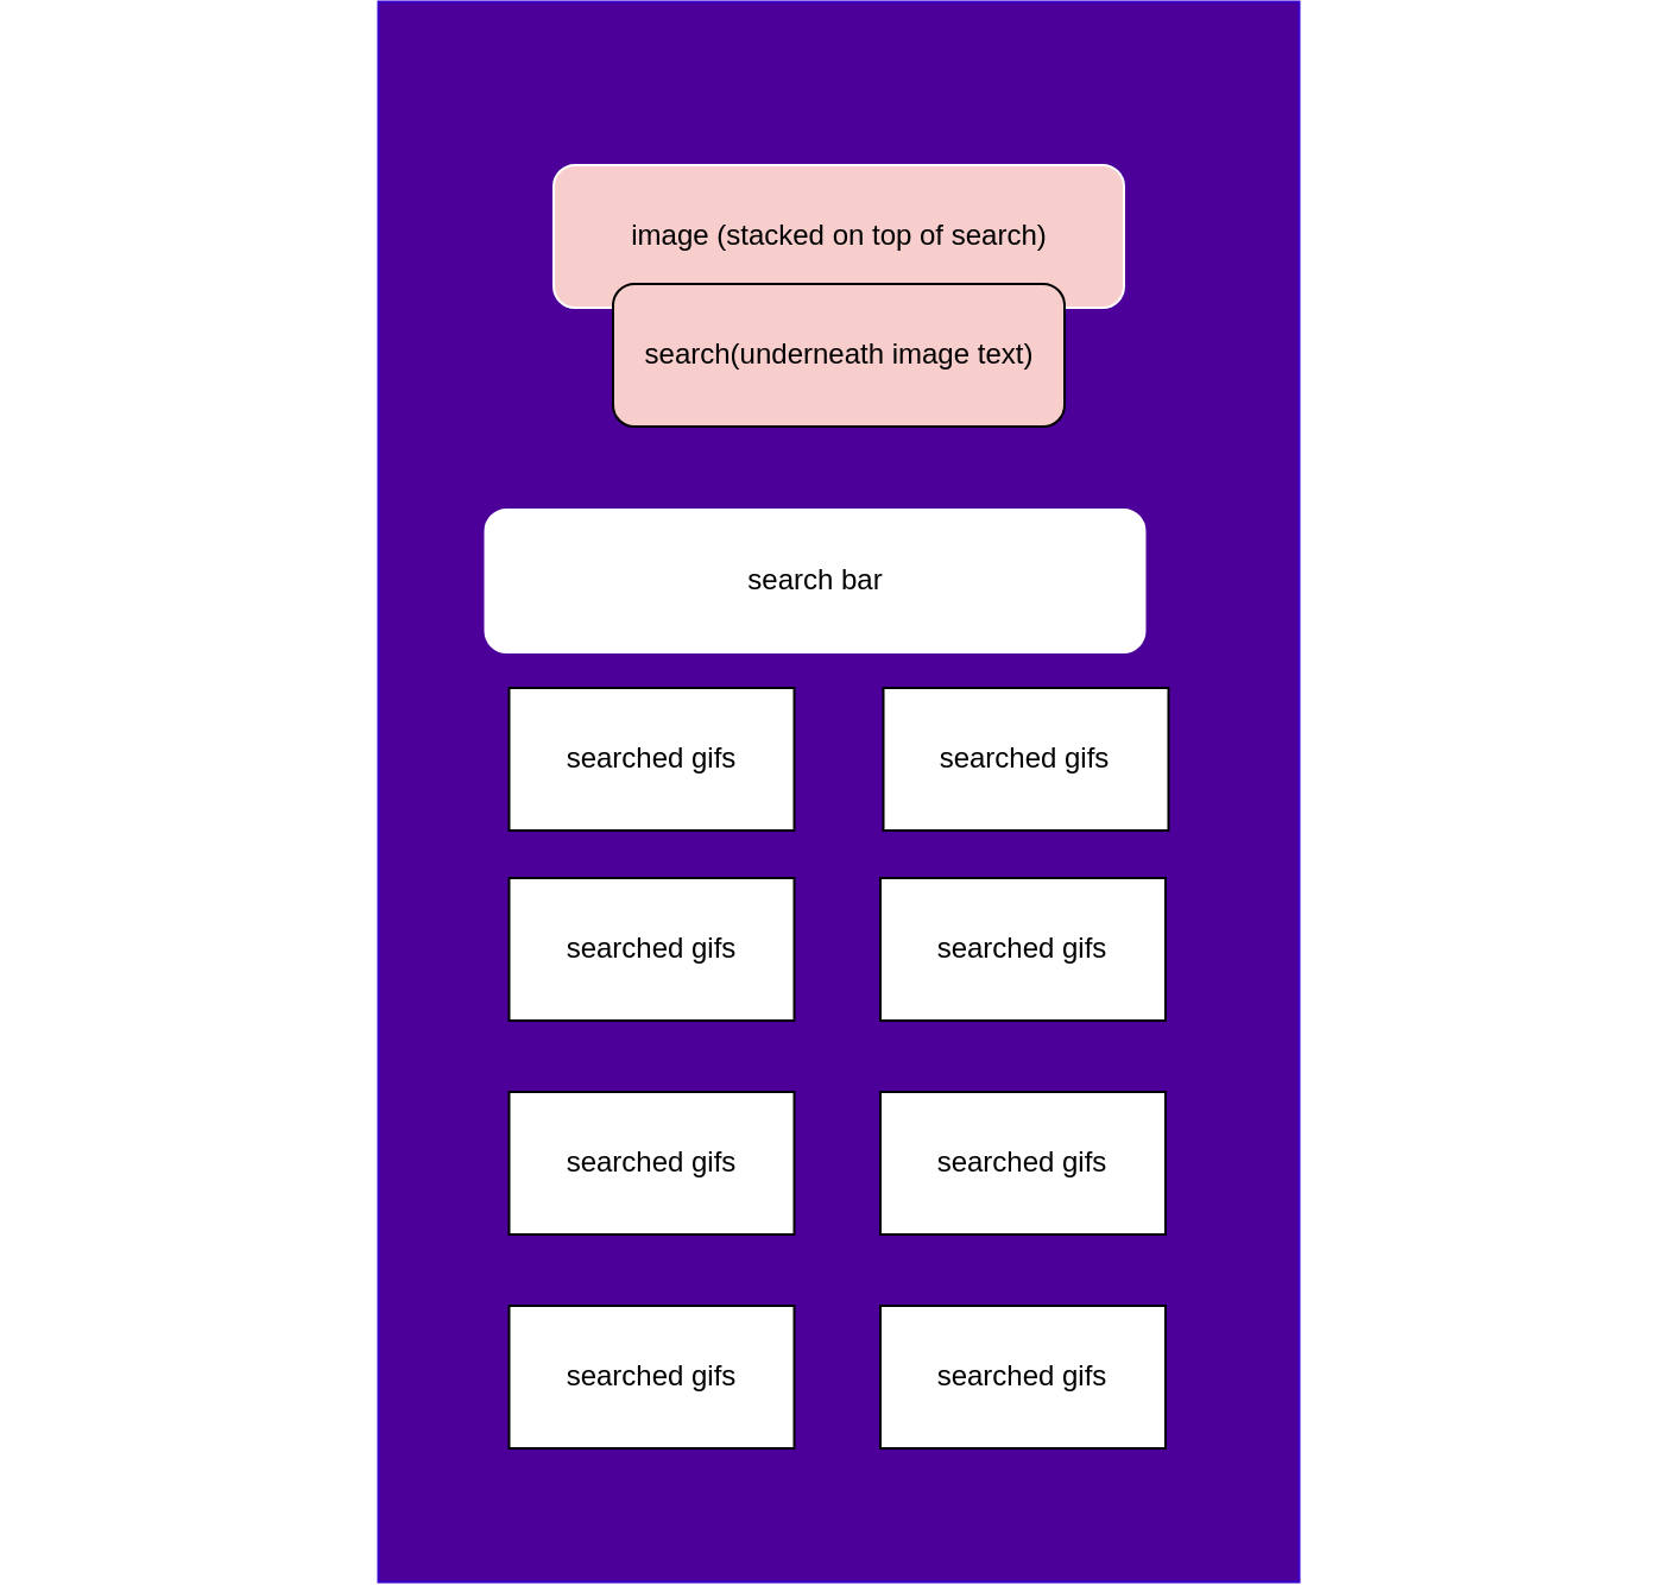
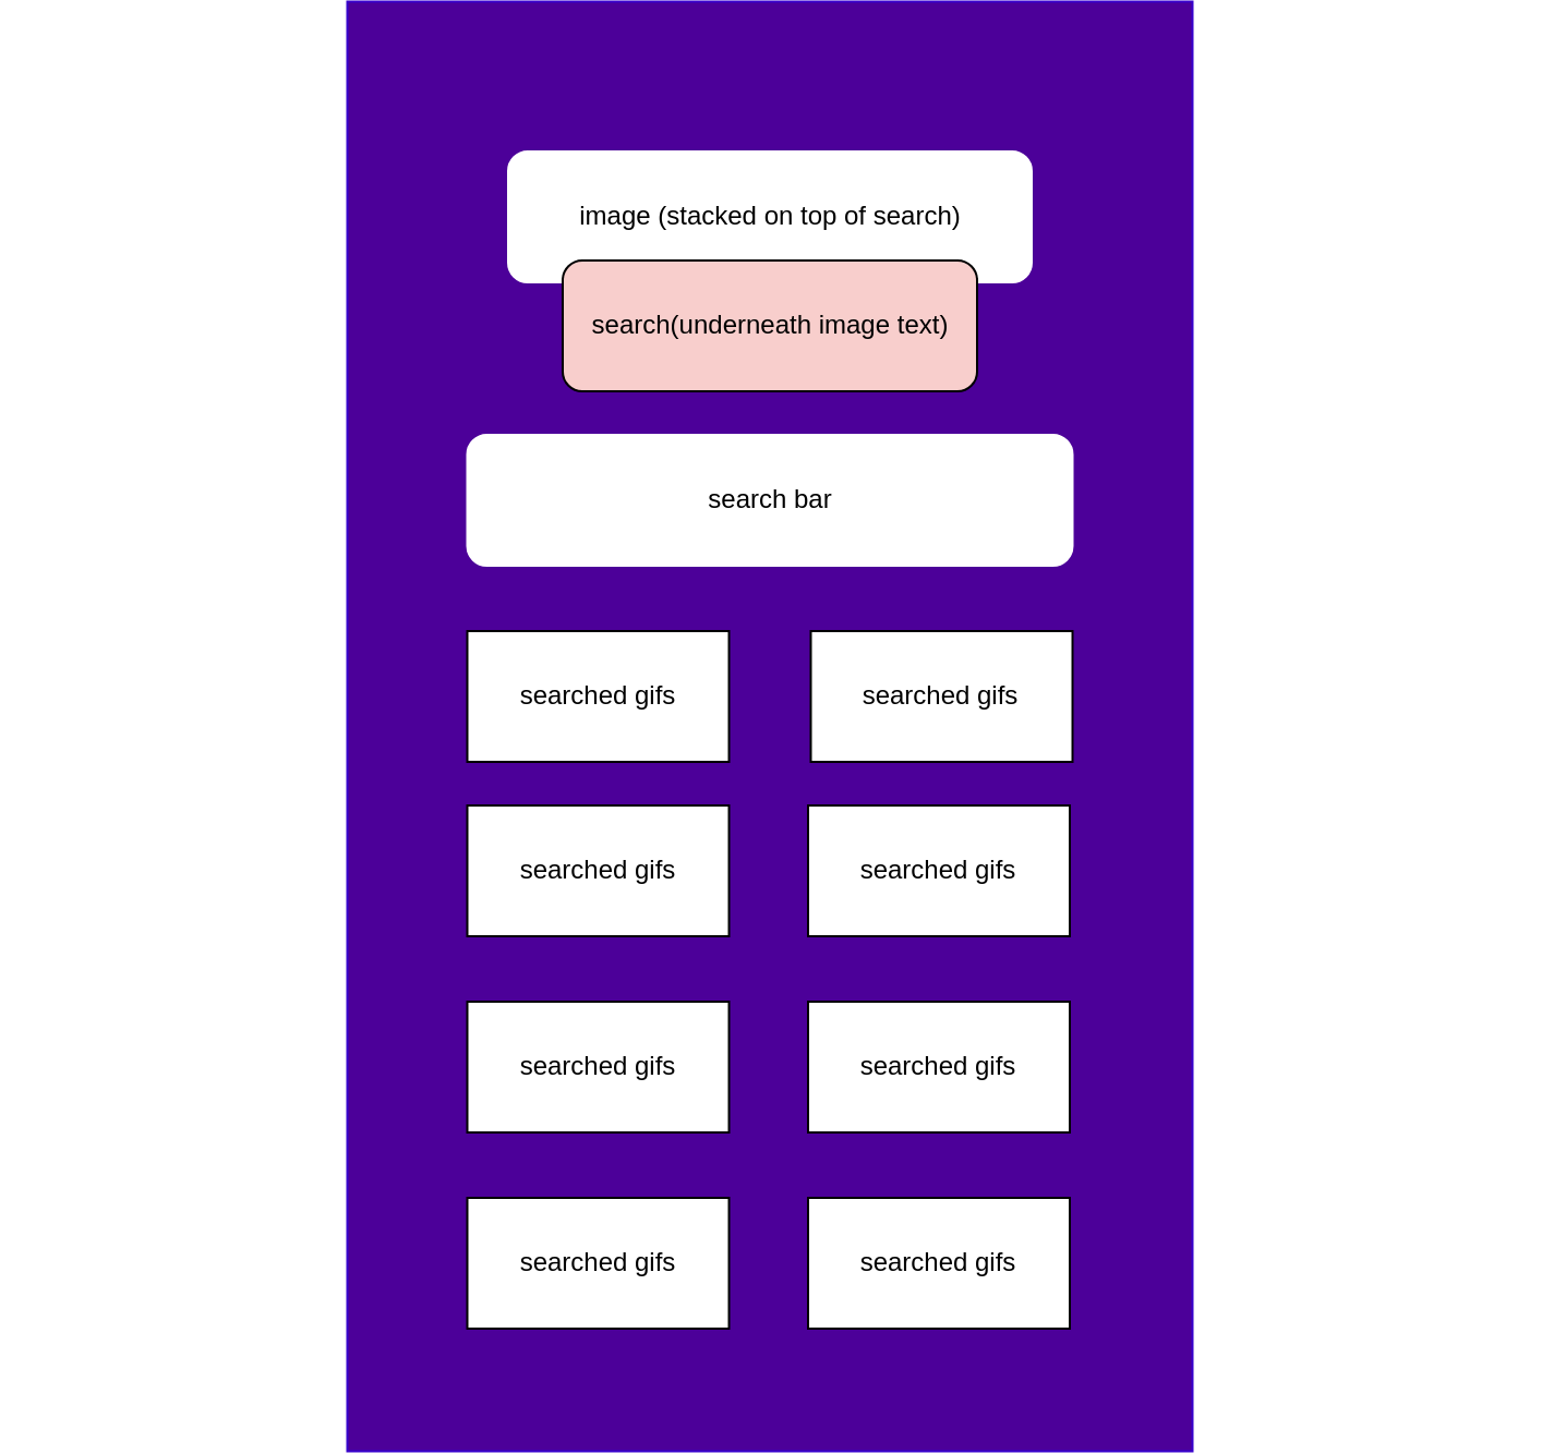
- <mxCell id="4" value="&lt;font style=&quot;color: rgb(0, 0, 0);&quot;&gt;image (stacked on top of search)&lt;/font&gt;" style="rounded=1;whiteSpace=wrap;html=1;strokeColor=#FFFFFF;fillColor=#f8cecc;" vertex="1" parent="1"><mxGeometry x="232.5" y="20" width="240" height="60" as="geometry" /></mxCell>
+ <mxCell id="4" value="&lt;font style=&quot;color: rgb(0, 0, 0);&quot;&gt;image (stacked on top of search)&lt;/font&gt;" style="rounded=1;whiteSpace=wrap;html=1;strokeColor=#FFFFFF;fillColor=#FFFFFF;" vertex="1" parent="1"><mxGeometry x="232.5" y="20" width="240" height="60" as="geometry" /></mxCell>
- <mxCell id="3" value="&lt;font style=&quot;color: rgb(0, 0, 0);&quot;&gt;search bar&lt;/font&gt;" style="rounded=1;whiteSpace=wrap;html=1;strokeColor=#FFFFFF;fillColor=#FFFFFF;fontColor=#000000;" vertex="1" parent="1"><mxGeometry x="203.75" y="165" width="277.5" height="60" as="geometry" /></mxCell>
+ <mxCell id="3" value="&lt;font style=&quot;color: rgb(0, 0, 0);&quot;&gt;search bar&lt;/font&gt;" style="rounded=1;whiteSpace=wrap;html=1;strokeColor=#FFFFFF;fillColor=#FFFFFF;fontColor=#000000;" vertex="1" parent="1"><mxGeometry x="213.75" y="150" width="277.5" height="60" as="geometry" /></mxCell>
